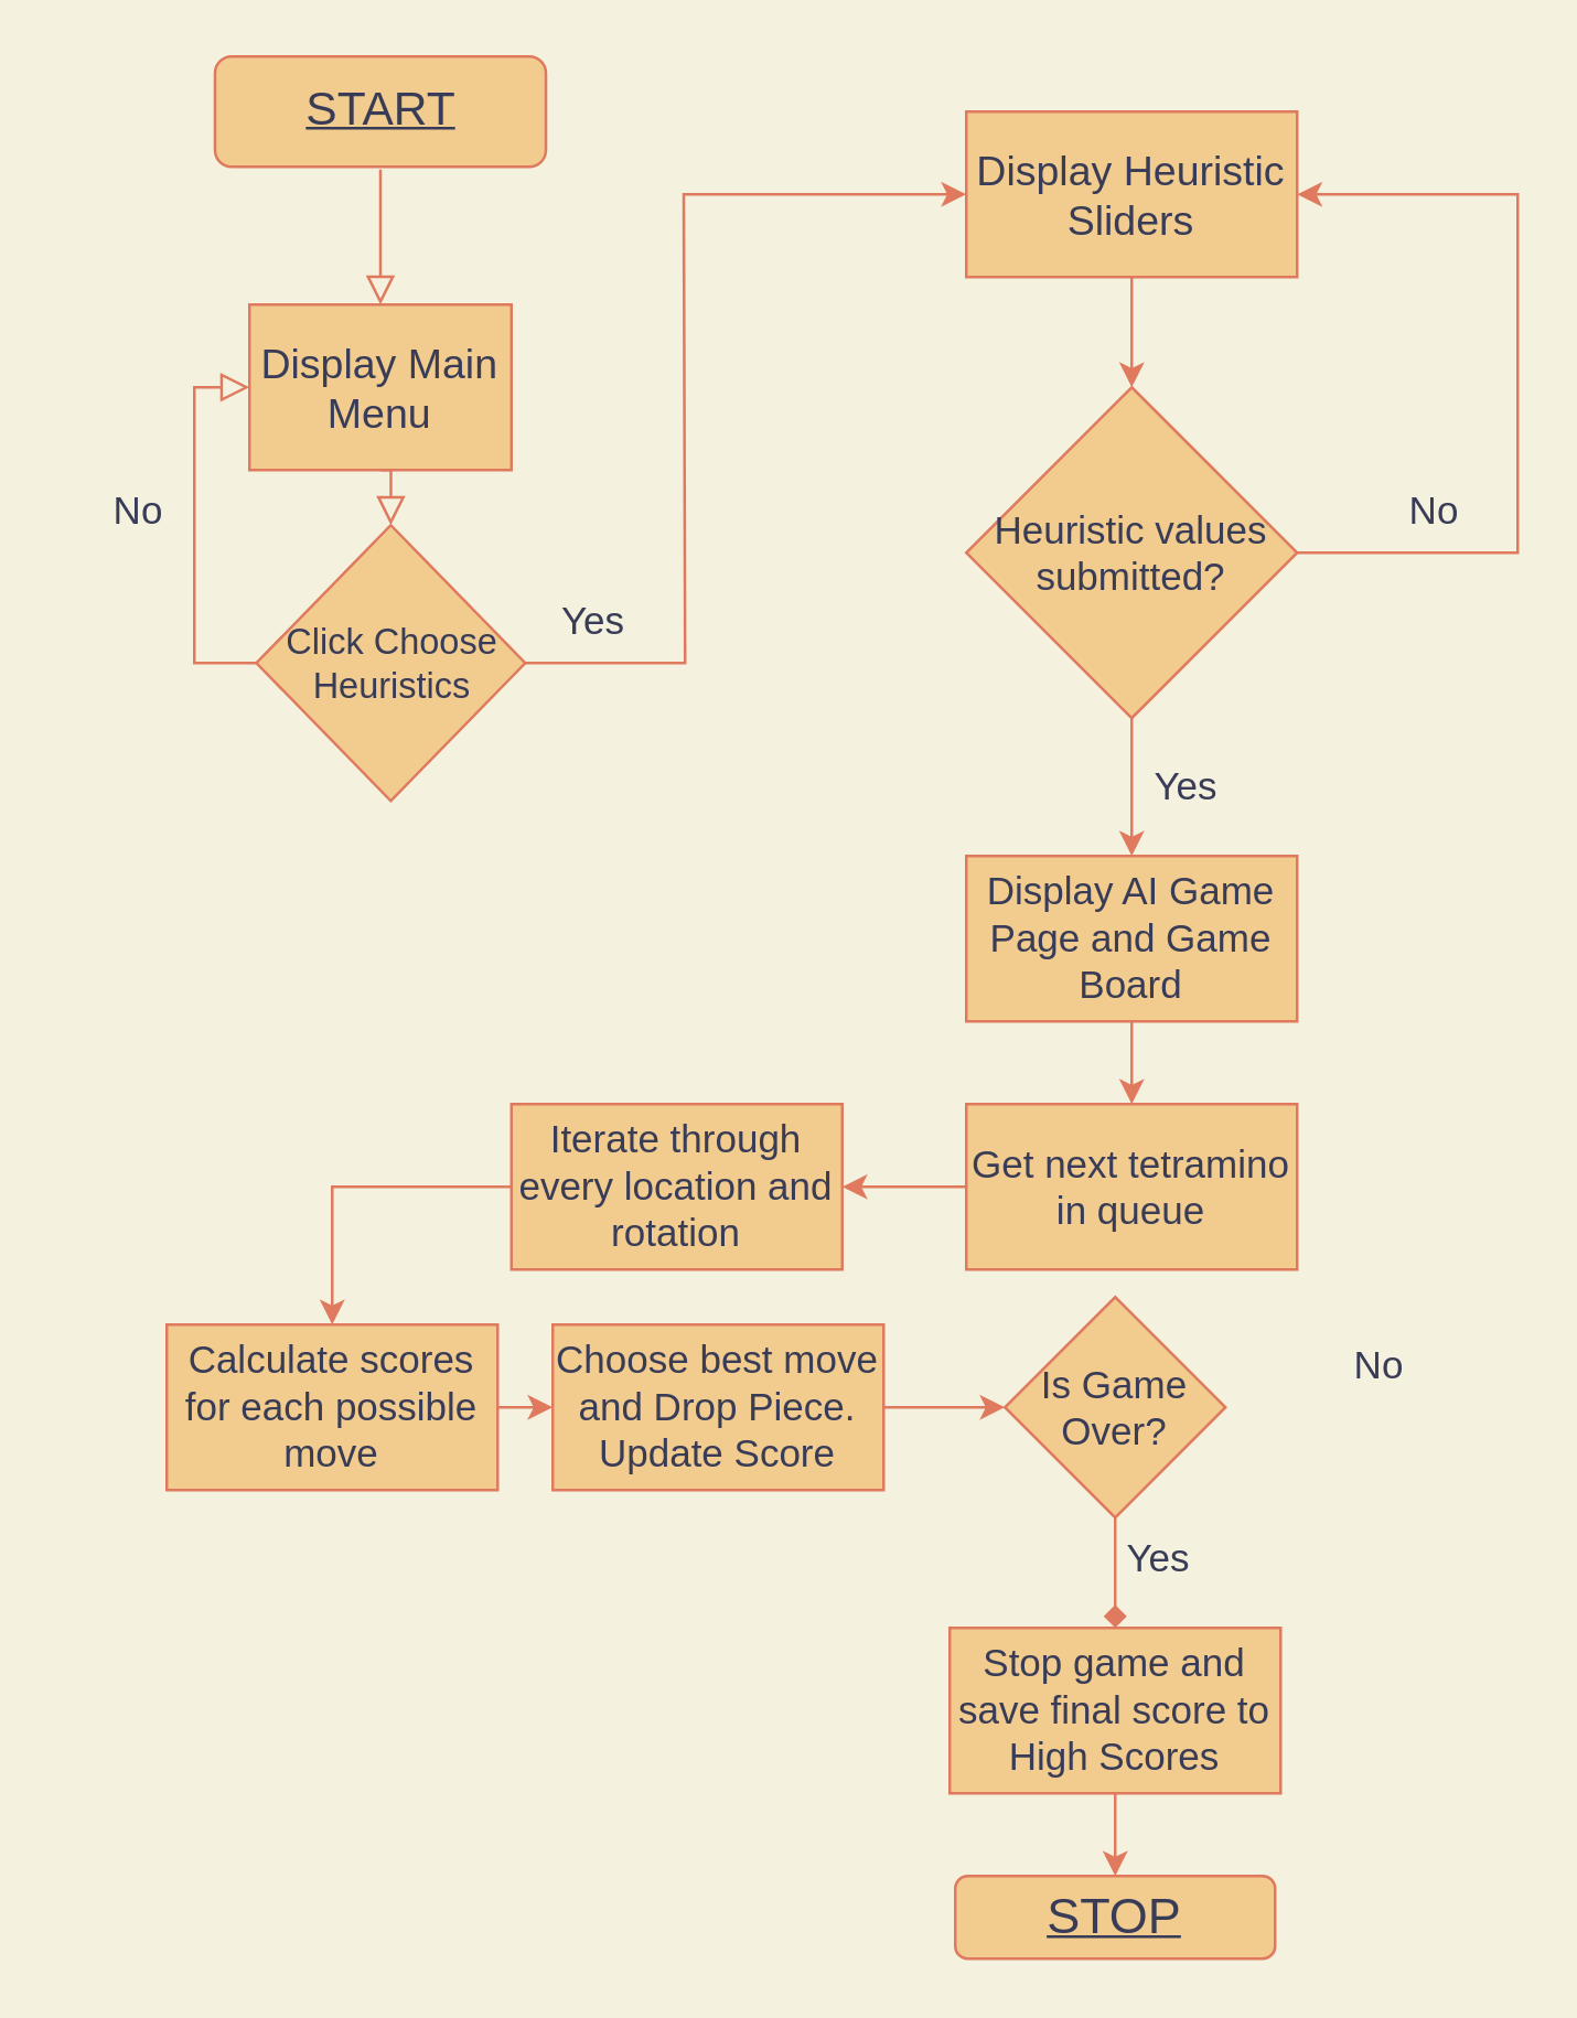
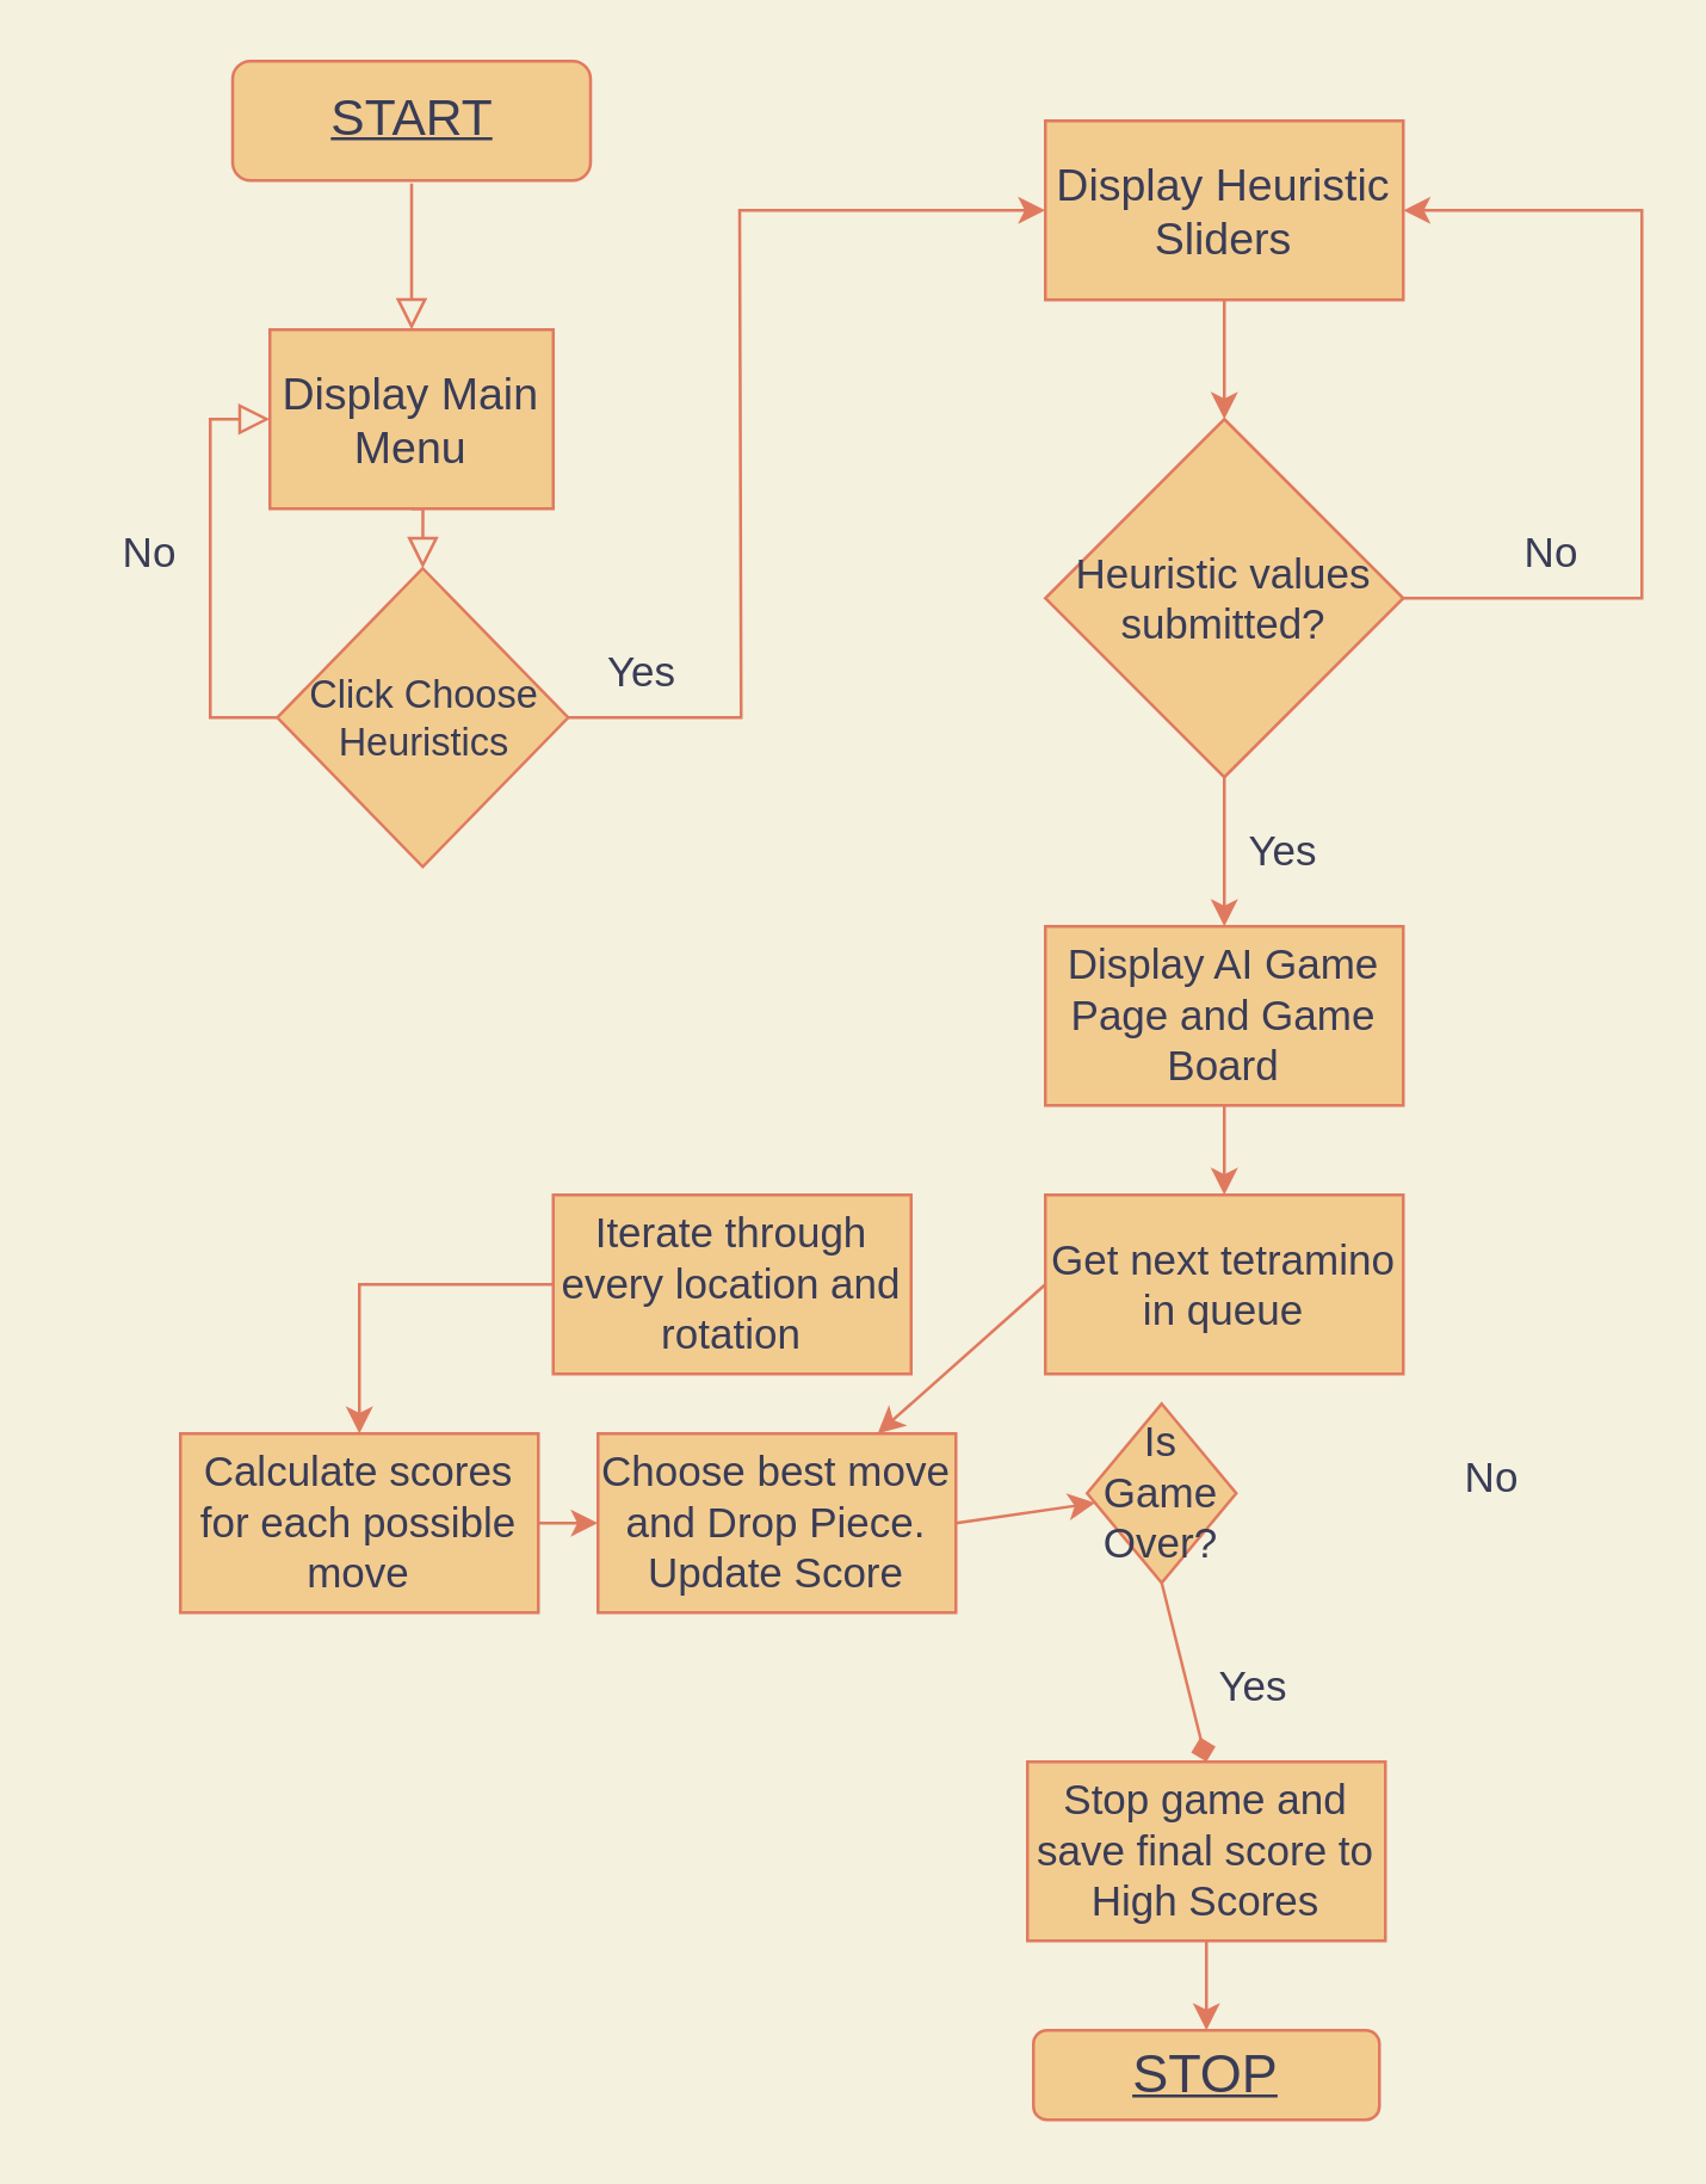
- <mxCell id="21" value="" style="endArrow=classic;html=1;rounded=0;fontSize=14;exitX=0;exitY=0.5;exitDx=0;exitDy=0;entryX=1;entryY=0.5;entryDx=0;entryDy=0;labelBackgroundColor=#F4F1DE;strokeColor=#E07A5F;fontColor=#393C56;" edge="1" parent="1" source="20" target="22"><mxGeometry width="50" height="50" relative="1" as="geometry"><mxPoint x="420" y="420" as="sourcePoint" /><mxPoint x="300" y="430" as="targetPoint" /></mxGeometry></mxCell>
+ <mxCell id="21" value="" style="endArrow=classic;html=1;rounded=0;fontSize=14;exitX=0;exitY=0.5;exitDx=0;exitDy=0;labelBackgroundColor=#F4F1DE;strokeColor=#E07A5F;fontColor=#393C56;" edge="1" parent="1" source="20" target="26"><mxGeometry width="50" height="50" relative="1" as="geometry"><mxPoint x="420" y="420" as="sourcePoint" /><mxPoint x="300" y="430" as="targetPoint" /></mxGeometry></mxCell>
- <mxCell id="28" value="Is Game Over?" style="rhombus;whiteSpace=wrap;html=1;fontSize=14;fillColor=#F2CC8F;strokeColor=#E07A5F;fontColor=#393C56;" vertex="1" parent="1"><mxGeometry x="364" y="470" width="80" height="80" as="geometry" /></mxCell>
+ <mxCell id="28" value="Is Game Over?" style="rhombus;whiteSpace=wrap;html=1;fontSize=14;fillColor=#F2CC8F;strokeColor=#E07A5F;fontColor=#393C56;" vertex="1" parent="1"><mxGeometry x="364" y="470" width="50" height="60" as="geometry" /></mxCell>
